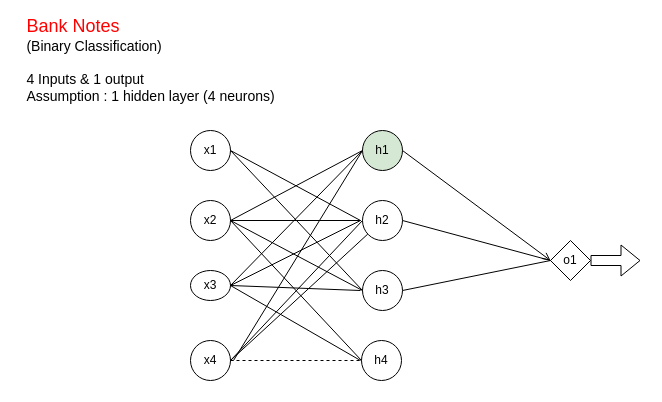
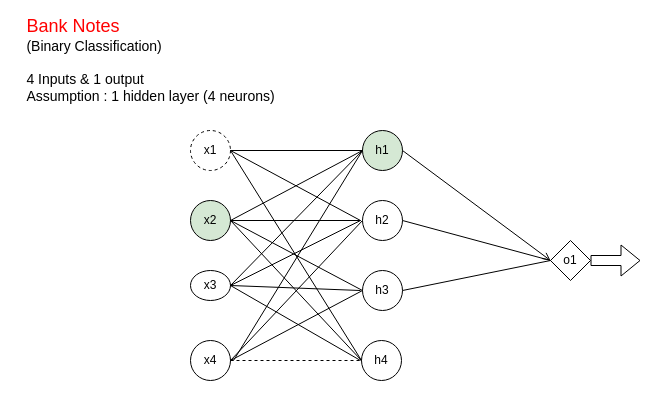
- <mxCell id="7" value="x1" style="ellipse;whiteSpace=wrap;html=1;aspect=fixed;" parent="1" vertex="1"><mxGeometry x="190" y="130" width="40" height="40" as="geometry" /></mxCell>
+ <mxCell id="7" value="x1" style="ellipse;whiteSpace=wrap;html=1;aspect=fixed;dashed=1;" parent="1" vertex="1"><mxGeometry x="190" y="130" width="40" height="40" as="geometry" /></mxCell>
- <mxCell id="10" value="x2" style="ellipse;whiteSpace=wrap;html=1;aspect=fixed;" parent="1" vertex="1"><mxGeometry x="190" y="200" width="40" height="40" as="geometry" /></mxCell>
+ <mxCell id="10" value="x2" style="ellipse;whiteSpace=wrap;html=1;aspect=fixed;fillColor=#d5e8d4;" parent="1" vertex="1"><mxGeometry x="190" y="200" width="40" height="40" as="geometry" /></mxCell>
- <mxCell id="16" value="" style="endArrow=none;html=1;exitX=1;exitY=0.5;exitDx=0;exitDy=0;entryX=0;entryY=0.5;entryDx=0;entryDy=0;" parent="1" source="7" target="3" edge="1"><mxGeometry width="50" height="50" relative="1" as="geometry"><mxPoint x="240" y="160" as="sourcePoint" /><mxPoint x="360" y="290" as="targetPoint" /></mxGeometry></mxCell>
+ <mxCell id="16" value="" style="endArrow=none;html=1;exitX=1;exitY=0.5;exitDx=0;exitDy=0;" parent="1" source="7" target="2" edge="1"><mxGeometry width="50" height="50" relative="1" as="geometry"><mxPoint x="240" y="160" as="sourcePoint" /><mxPoint x="360" y="290" as="targetPoint" /></mxGeometry></mxCell>
- <mxCell id="28" value="" style="endArrow=none;html=1;exitX=1;exitY=0.5;exitDx=0;exitDy=0;" parent="1" source="9" target="5" edge="1"><mxGeometry width="50" height="50" relative="1" as="geometry"><mxPoint x="240" y="300" as="sourcePoint" /><mxPoint x="370" y="300" as="targetPoint" /></mxGeometry></mxCell>
+ <mxCell id="28" value="" style="endArrow=none;html=1;exitX=1;exitY=0.5;exitDx=0;exitDy=0;entryX=0;entryY=0.5;entryDx=0;entryDy=0;" parent="1" source="9" target="3" edge="1"><mxGeometry width="50" height="50" relative="1" as="geometry"><mxPoint x="240" y="300" as="sourcePoint" /><mxPoint x="370" y="300" as="targetPoint" /></mxGeometry></mxCell>
+ <mxCell id="17" value="" style="endArrow=none;html=1;exitX=1;exitY=0.5;exitDx=0;exitDy=0;entryX=0;entryY=0.5;entryDx=0;entryDy=0;" parent="1" source="7" target="4" edge="1"><mxGeometry width="50" height="50" relative="1" as="geometry"><mxPoint x="240" y="160" as="sourcePoint" /><mxPoint x="372" y="300" as="targetPoint" /></mxGeometry></mxCell>
